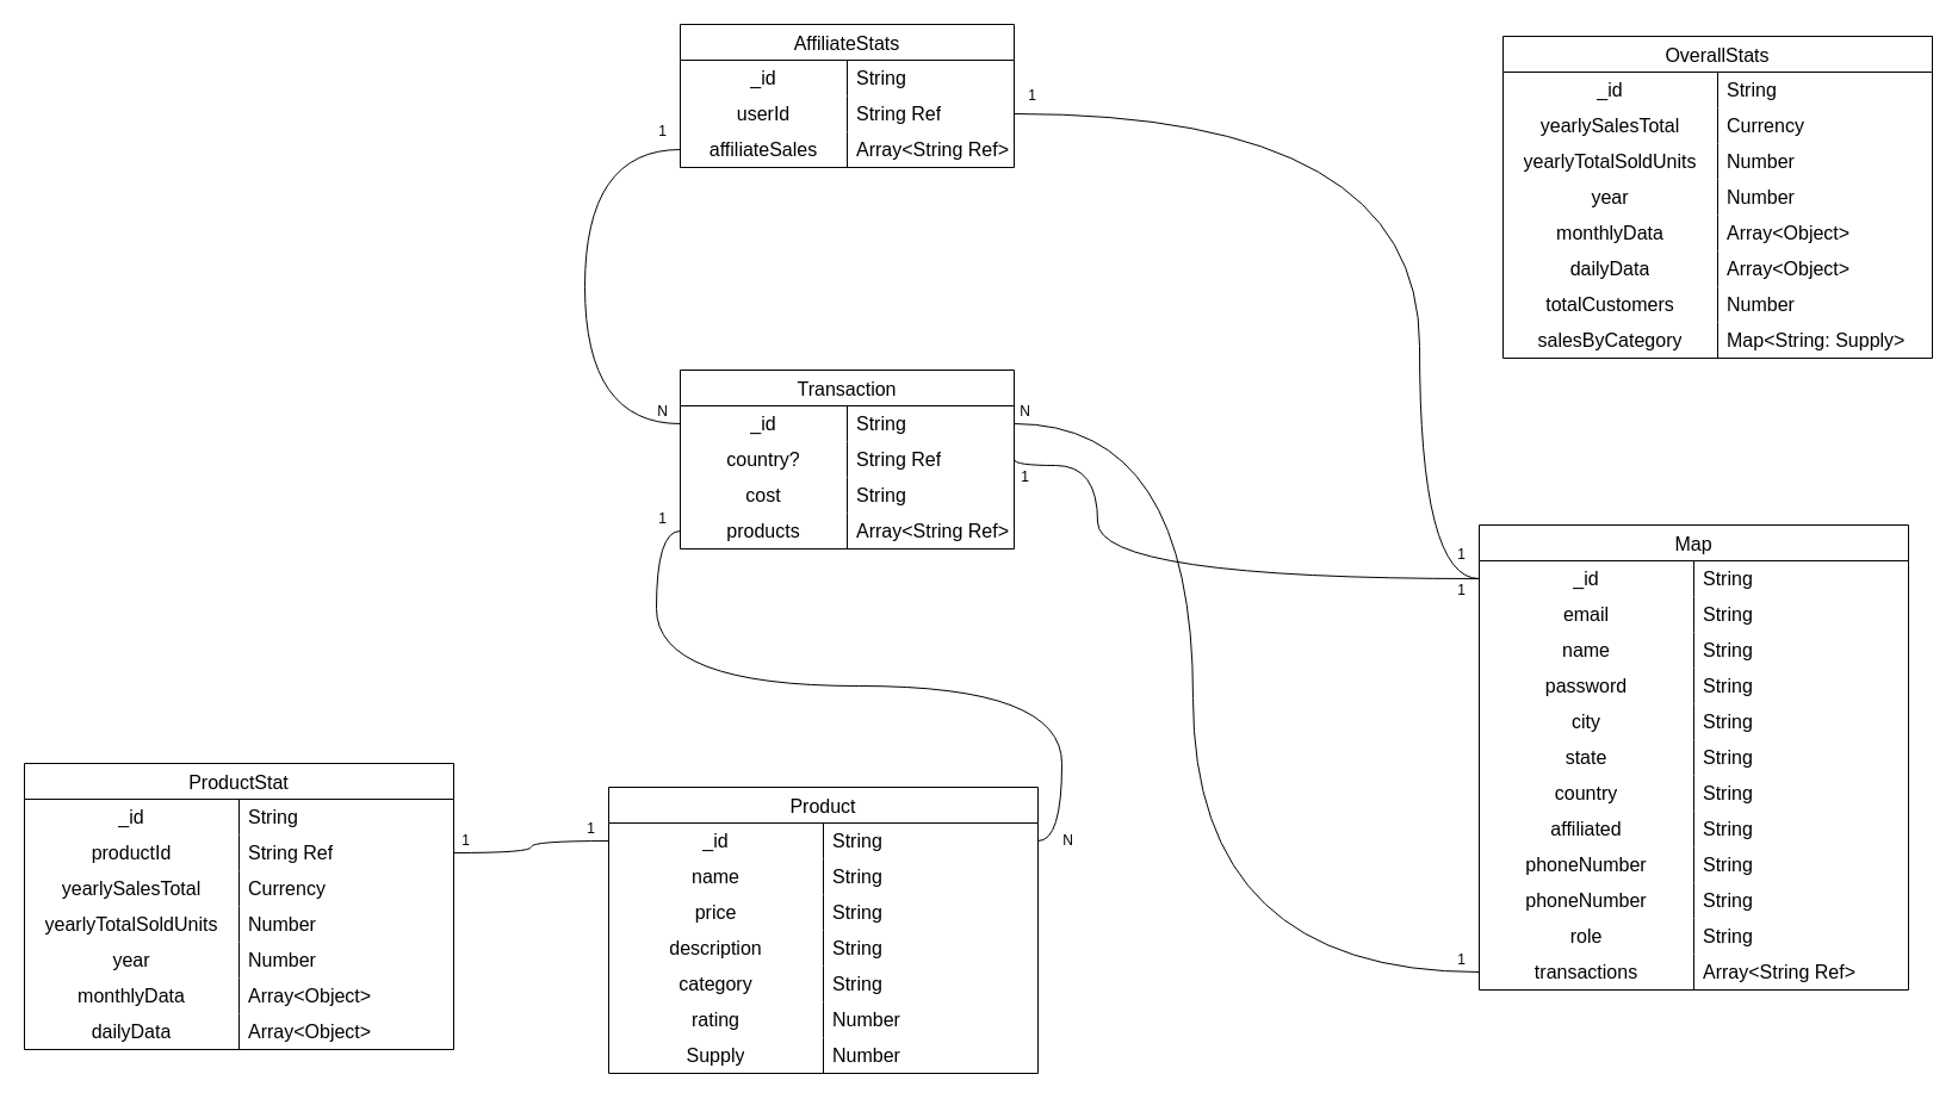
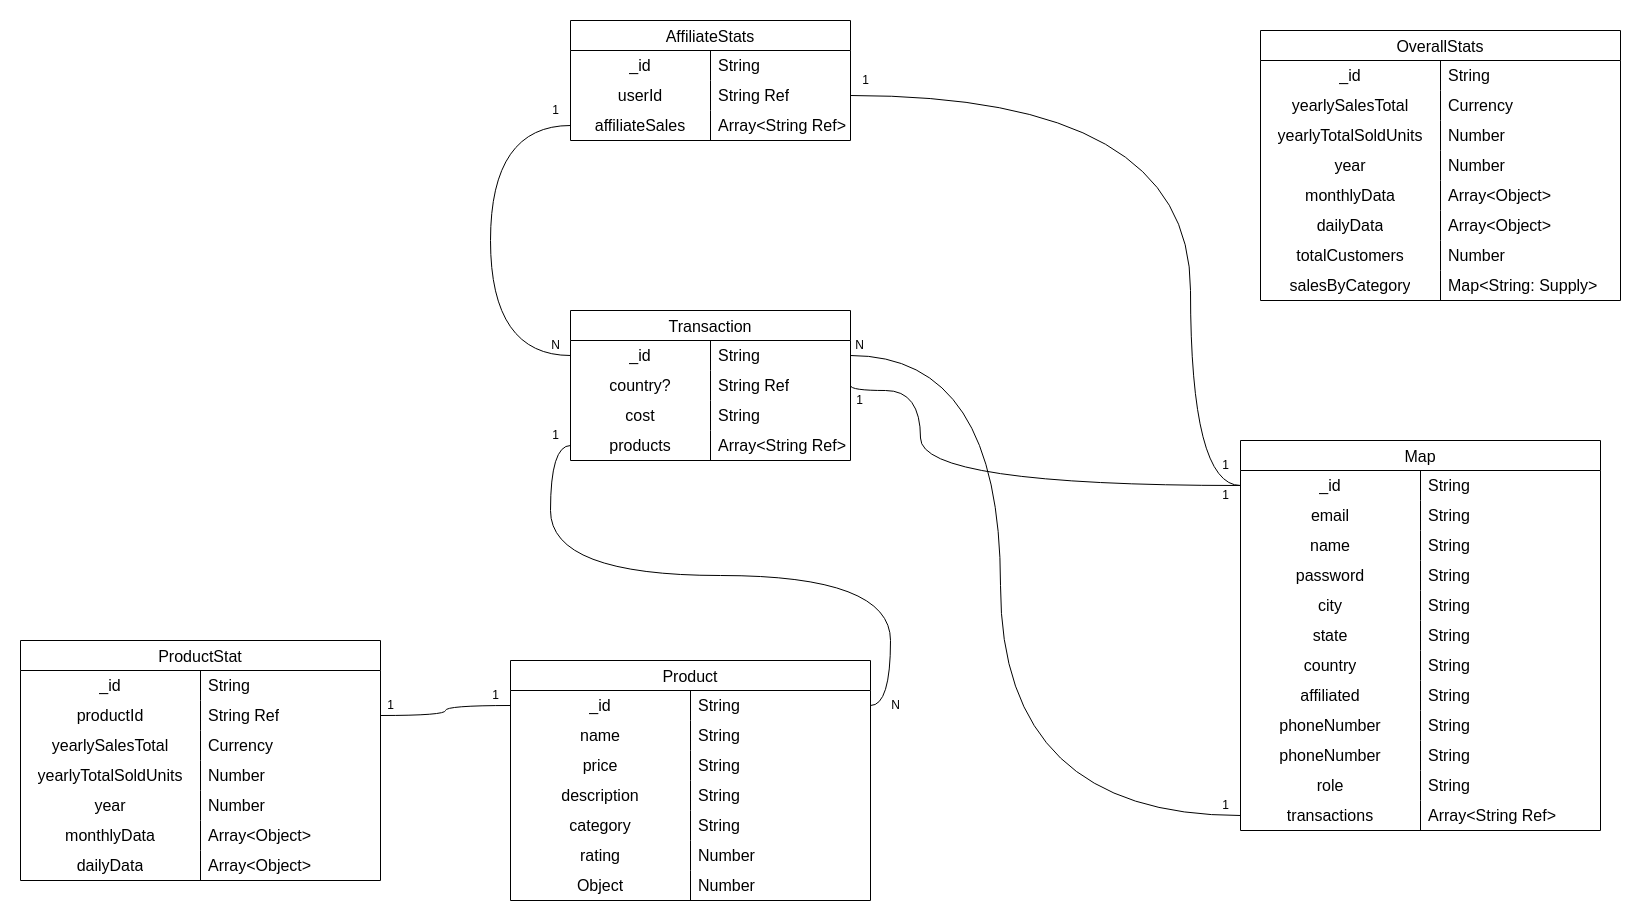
- <mxCell id="129" value="Supply" style="shape=partialRectangle;html=1;whiteSpace=wrap;connectable=0;fillColor=none;top=0;left=0;bottom=0;right=0;overflow=hidden;strokeColor=inherit;fontSize=16;" vertex="1" parent="128"><mxGeometry width="180" height="30" as="geometry"><mxRectangle width="180" height="30" as="alternateBounds" /></mxGeometry></mxCell>
+ <mxCell id="129" value="Object" style="shape=partialRectangle;html=1;whiteSpace=wrap;connectable=0;fillColor=none;top=0;left=0;bottom=0;right=0;overflow=hidden;strokeColor=inherit;fontSize=16;" vertex="1" parent="128"><mxGeometry width="180" height="30" as="geometry"><mxRectangle width="180" height="30" as="alternateBounds" /></mxGeometry></mxCell>
